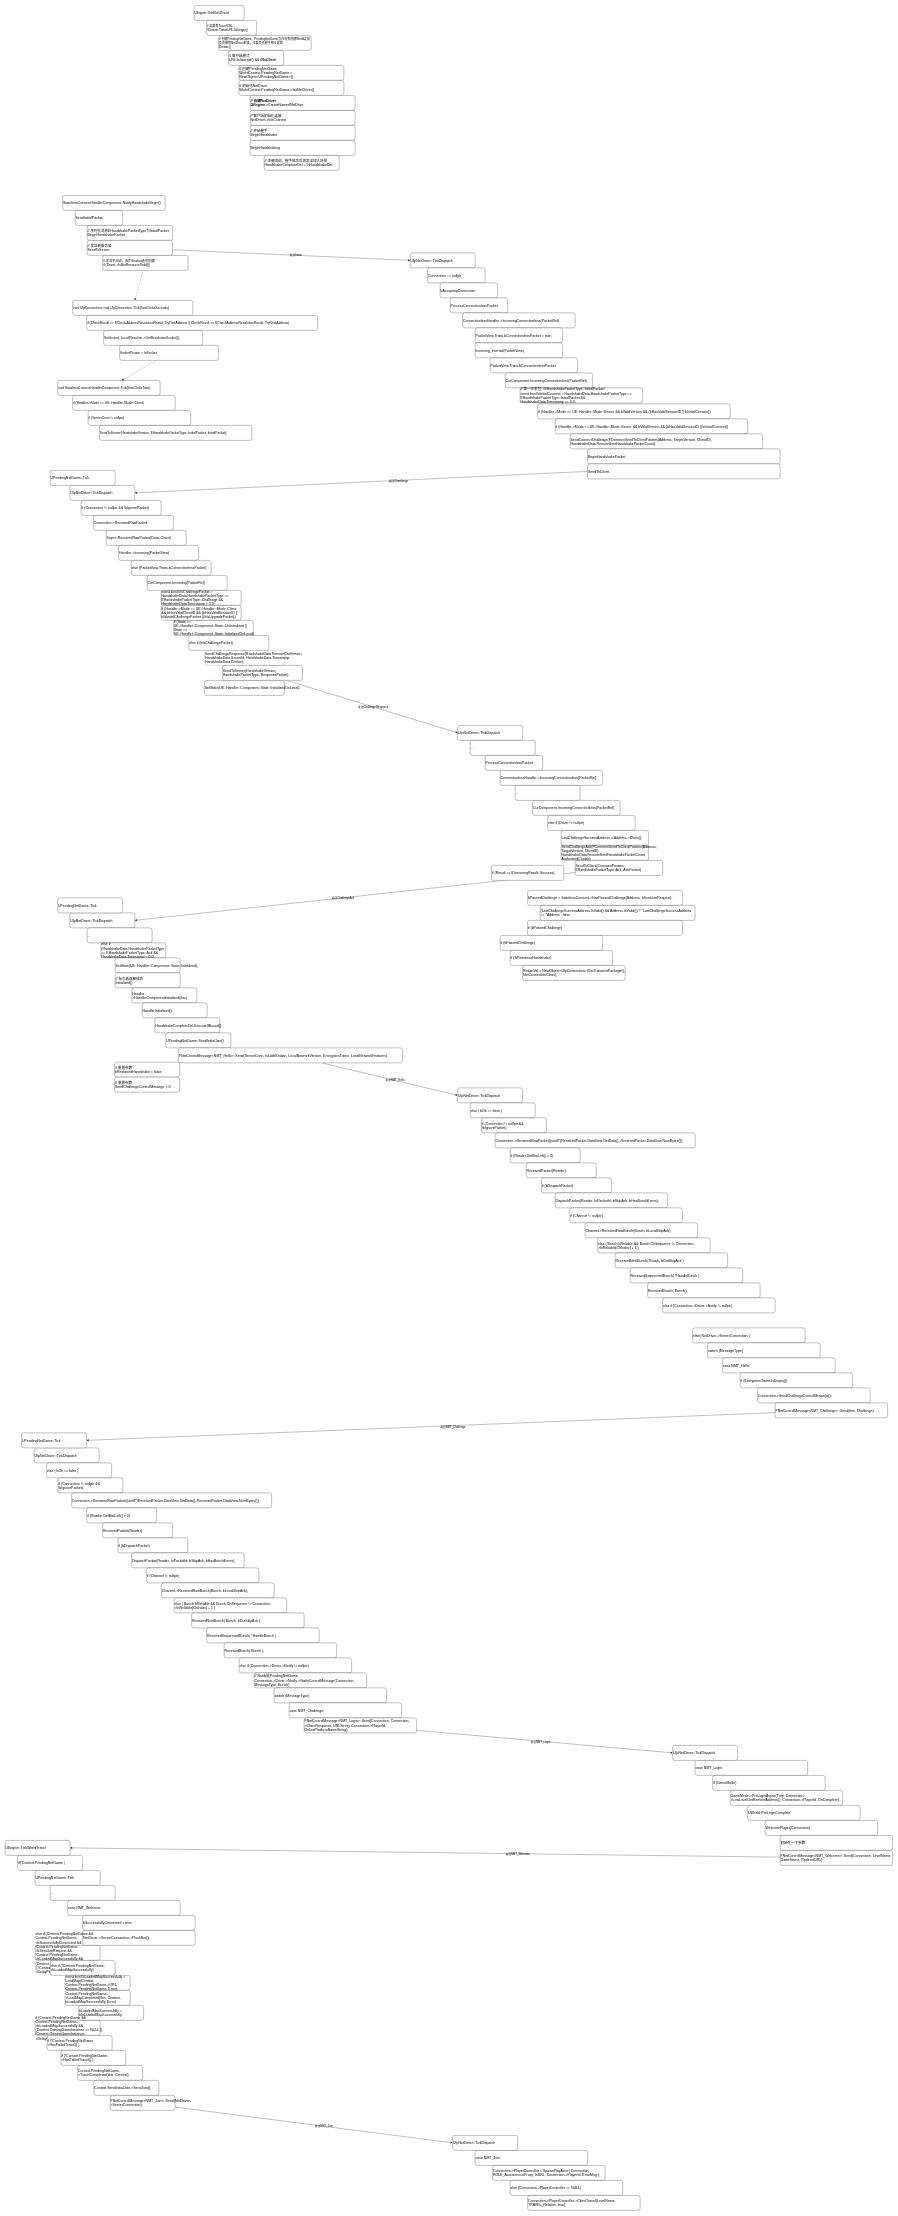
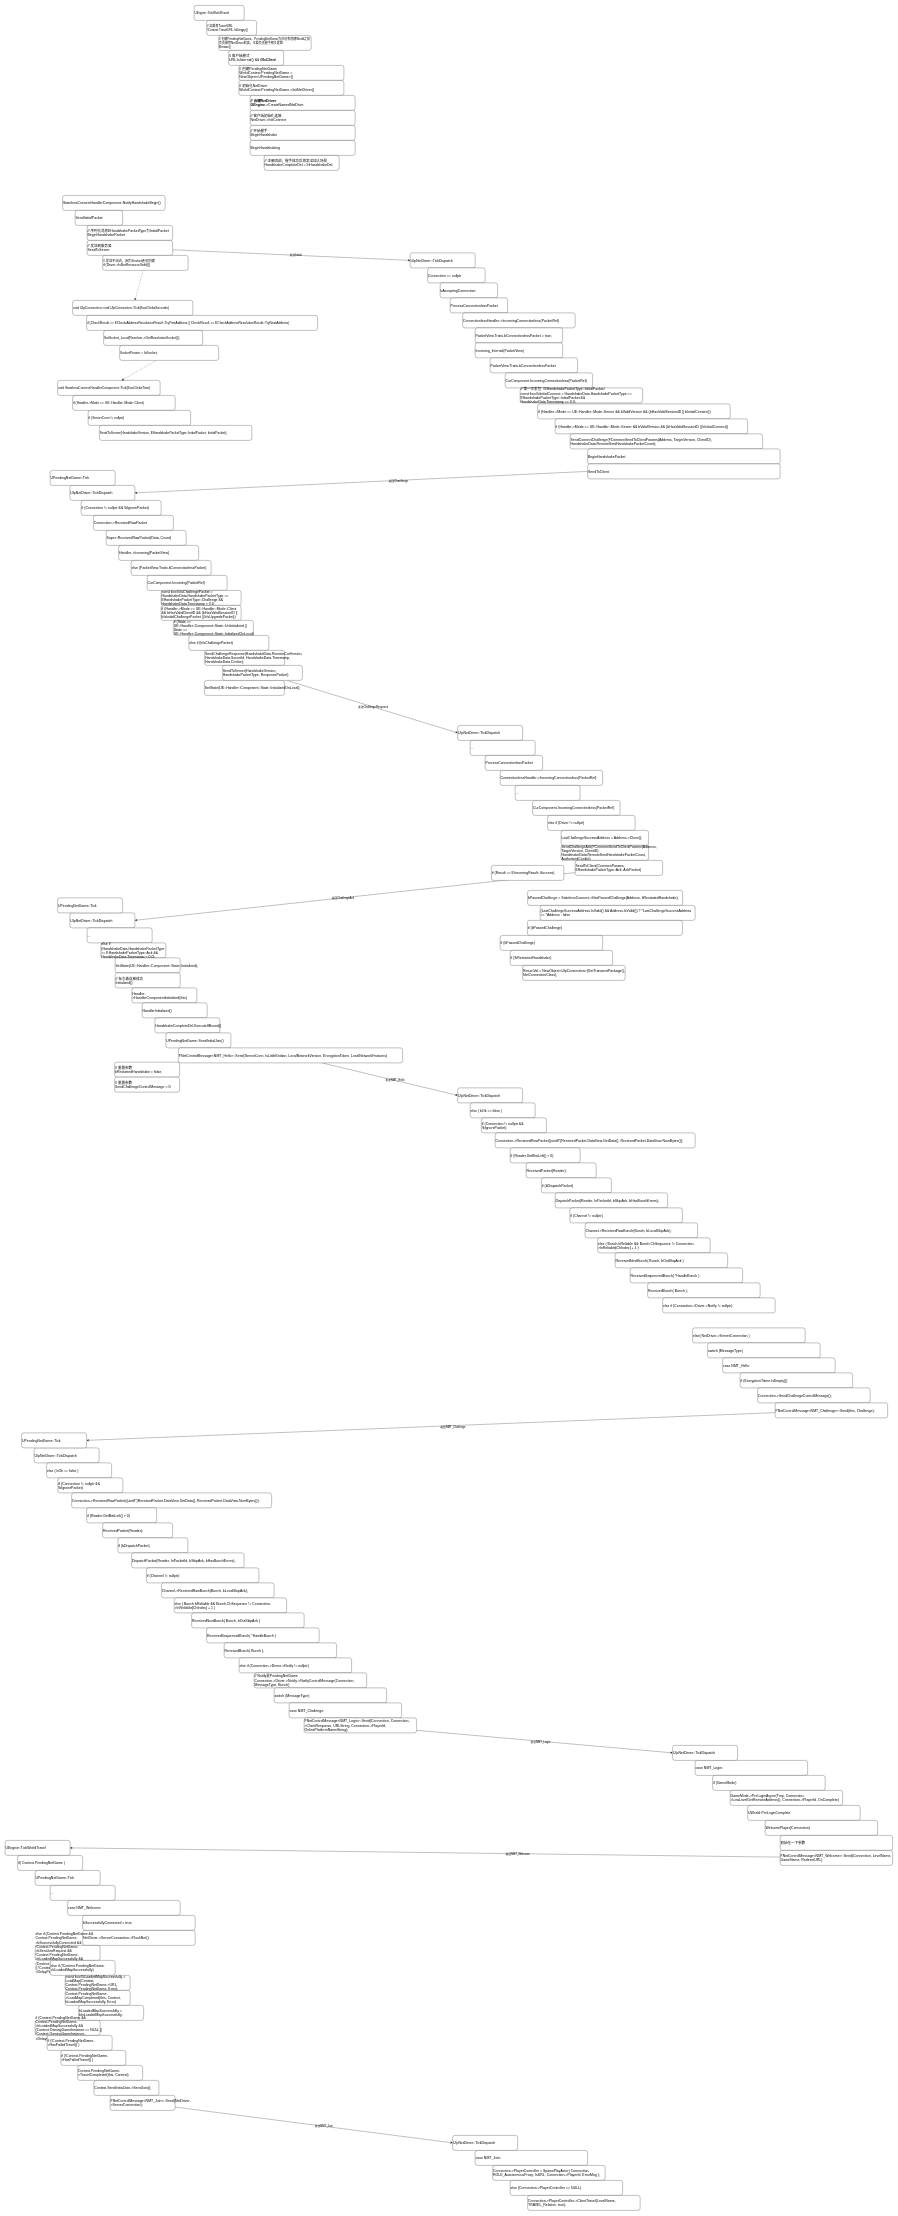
- <mxCell id="46" value="&lt;div style=&quot;&quot;&gt;&lt;div style=&quot;font-size: 10.5pt;&quot;&gt;&lt;div style=&quot;font-size: 10.5pt;&quot;&gt;&lt;div style=&quot;font-size: 10.5pt;&quot;&gt;&lt;div style=&quot;font-size: 10.5pt;&quot;&gt;&lt;div style=&quot;font-size: 10.5pt;&quot;&gt;&lt;div style=&quot;font-size: 10.5pt;&quot;&gt;&lt;div style=&quot;font-size: 10.5pt;&quot;&gt;&lt;div style=&quot;font-size: 10.5pt;&quot;&gt;&lt;div style=&quot;font-size: 10.5pt;&quot;&gt;&lt;div style=&quot;font-size: 10.5pt;&quot;&gt;&lt;div style=&quot;font-size: 10.5pt;&quot;&gt;&lt;div style=&quot;font-size: 10.5pt;&quot;&gt;&lt;div style=&quot;font-size: 10.5pt;&quot;&gt;&lt;div style=&quot;font-size: 10.5pt;&quot;&gt;&lt;div&gt;&lt;div style=&quot;font-size: 10.5pt;&quot;&gt;SendChallengeResponse&lt;span style=&quot;&quot;&gt;(&lt;/span&gt;HandshakeData&lt;span style=&quot;&quot;&gt;.&lt;/span&gt;RemoteCurVersion&lt;span style=&quot;&quot;&gt;, &lt;/span&gt;HandshakeData&lt;span style=&quot;&quot;&gt;.&lt;/span&gt;SecretId&lt;span style=&quot;&quot;&gt;, &lt;/span&gt;HandshakeData&lt;span style=&quot;&quot;&gt;.&lt;/span&gt;Timestamp&lt;span style=&quot;&quot;&gt;, &lt;/span&gt;HandshakeData&lt;span style=&quot;&quot;&gt;.&lt;/span&gt;Cookie&lt;span style=&quot;&quot;&gt;);&lt;/span&gt;&lt;/div&gt;&lt;/div&gt;&lt;/div&gt;&lt;/div&gt;&lt;/div&gt;&lt;/div&gt;&lt;/div&gt;&lt;/div&gt;&lt;/div&gt;&lt;/div&gt;&lt;/div&gt;&lt;/div&gt;&lt;/div&gt;&lt;/div&gt;&lt;/div&gt;&lt;/div&gt;&lt;/div&gt;" style="rounded=1;whiteSpace=wrap;html=1;align=left;fontFamily=Helvetica;fontColor=#000000;labelBackgroundColor=none;dashed=1;" parent="1" vertex="1"><mxGeometry x="818" y="2600" width="320" height="60" as="geometry" /></mxCell>
+ <mxCell id="46" value="&lt;div style=&quot;&quot;&gt;&lt;div style=&quot;font-size: 10.5pt;&quot;&gt;&lt;div style=&quot;font-size: 10.5pt;&quot;&gt;&lt;div style=&quot;font-size: 10.5pt;&quot;&gt;&lt;div style=&quot;font-size: 10.5pt;&quot;&gt;&lt;div style=&quot;font-size: 10.5pt;&quot;&gt;&lt;div style=&quot;font-size: 10.5pt;&quot;&gt;&lt;div style=&quot;font-size: 10.5pt;&quot;&gt;&lt;div style=&quot;font-size: 10.5pt;&quot;&gt;&lt;div style=&quot;font-size: 10.5pt;&quot;&gt;&lt;div style=&quot;font-size: 10.5pt;&quot;&gt;&lt;div style=&quot;font-size: 10.5pt;&quot;&gt;&lt;div style=&quot;font-size: 10.5pt;&quot;&gt;&lt;div style=&quot;font-size: 10.5pt;&quot;&gt;&lt;div style=&quot;font-size: 10.5pt;&quot;&gt;&lt;div&gt;&lt;div style=&quot;font-size: 10.5pt;&quot;&gt;SendChallengeResponse&lt;span style=&quot;&quot;&gt;(&lt;/span&gt;HandshakeData&lt;span style=&quot;&quot;&gt;.&lt;/span&gt;RemoteCurVersion&lt;span style=&quot;&quot;&gt;, &lt;/span&gt;HandshakeData&lt;span style=&quot;&quot;&gt;.&lt;/span&gt;SecretId&lt;span style=&quot;&quot;&gt;, &lt;/span&gt;HandshakeData&lt;span style=&quot;&quot;&gt;.&lt;/span&gt;Timestamp&lt;span style=&quot;&quot;&gt;, &lt;/span&gt;HandshakeData&lt;span style=&quot;&quot;&gt;.&lt;/span&gt;Cookie&lt;span style=&quot;&quot;&gt;);&lt;/span&gt;&lt;/div&gt;&lt;/div&gt;&lt;/div&gt;&lt;/div&gt;&lt;/div&gt;&lt;/div&gt;&lt;/div&gt;&lt;/div&gt;&lt;/div&gt;&lt;/div&gt;&lt;/div&gt;&lt;/div&gt;&lt;/div&gt;&lt;/div&gt;&lt;/div&gt;&lt;/div&gt;&lt;/div&gt;" style="rounded=1;whiteSpace=wrap;html=1;align=left;fontFamily=Helvetica;fontColor=#000000;labelBackgroundColor=none;" parent="1" vertex="1"><mxGeometry x="818" y="2600" width="320" height="60" as="geometry" /></mxCell>
- <mxCell id="64" value="&lt;div style=&quot;&quot;&gt;&lt;div style=&quot;font-size: 10.5pt;&quot;&gt;&lt;div style=&quot;font-size: 10.5pt;&quot;&gt;&lt;div style=&quot;font-size: 10.5pt;&quot;&gt;&lt;div style=&quot;font-size: 10.5pt;&quot;&gt;&lt;div style=&quot;font-size: 10.5pt;&quot;&gt;&lt;div style=&quot;&quot;&gt;&lt;div style=&quot;font-size: 10.5pt;&quot;&gt;&lt;div&gt;&lt;div style=&quot;font-size: 10.5pt;&quot;&gt;&lt;span style=&quot;&quot;&gt;bPassedChallenge = StatelessConnect&lt;/span&gt;&lt;span style=&quot;&quot;&gt;-&amp;gt;HasPassedChallenge&lt;/span&gt;&lt;span style=&quot;&quot;&gt;(Address, bSentJoinRequest);&lt;/span&gt;&lt;/div&gt;&lt;/div&gt;&lt;/div&gt;&lt;/div&gt;&lt;/div&gt;&lt;/div&gt;&lt;/div&gt;&lt;/div&gt;&lt;/div&gt;&lt;/div&gt;" style="rounded=1;whiteSpace=wrap;html=1;align=left;fontFamily=Helvetica;fontColor=#000000;labelBackgroundColor=none;" parent="1" vertex="1"><mxGeometry x="2110" y="3560" width="620" height="60" as="geometry" /></mxCell>
+ <mxCell id="64" value="&lt;div style=&quot;&quot;&gt;&lt;div style=&quot;font-size: 10.5pt;&quot;&gt;&lt;div style=&quot;font-size: 10.5pt;&quot;&gt;&lt;div style=&quot;font-size: 10.5pt;&quot;&gt;&lt;div style=&quot;font-size: 10.5pt;&quot;&gt;&lt;div style=&quot;font-size: 10.5pt;&quot;&gt;&lt;div style=&quot;&quot;&gt;&lt;div style=&quot;font-size: 10.5pt;&quot;&gt;&lt;div&gt;&lt;div style=&quot;font-size: 10.5pt;&quot;&gt;&lt;span style=&quot;&quot;&gt;bPassedChallenge = StatelessConnect&lt;/span&gt;&lt;span style=&quot;&quot;&gt;-&amp;gt;HasPassedChallenge&lt;/span&gt;&lt;span style=&quot;&quot;&gt;(Address, bRestartedHandshake);&lt;/span&gt;&lt;/div&gt;&lt;/div&gt;&lt;/div&gt;&lt;/div&gt;&lt;/div&gt;&lt;/div&gt;&lt;/div&gt;&lt;/div&gt;&lt;/div&gt;&lt;/div&gt;" style="rounded=1;whiteSpace=wrap;html=1;align=left;fontFamily=Helvetica;fontColor=#000000;labelBackgroundColor=none;" parent="1" vertex="1"><mxGeometry x="2110" y="3560" width="620" height="60" as="geometry" /></mxCell>
